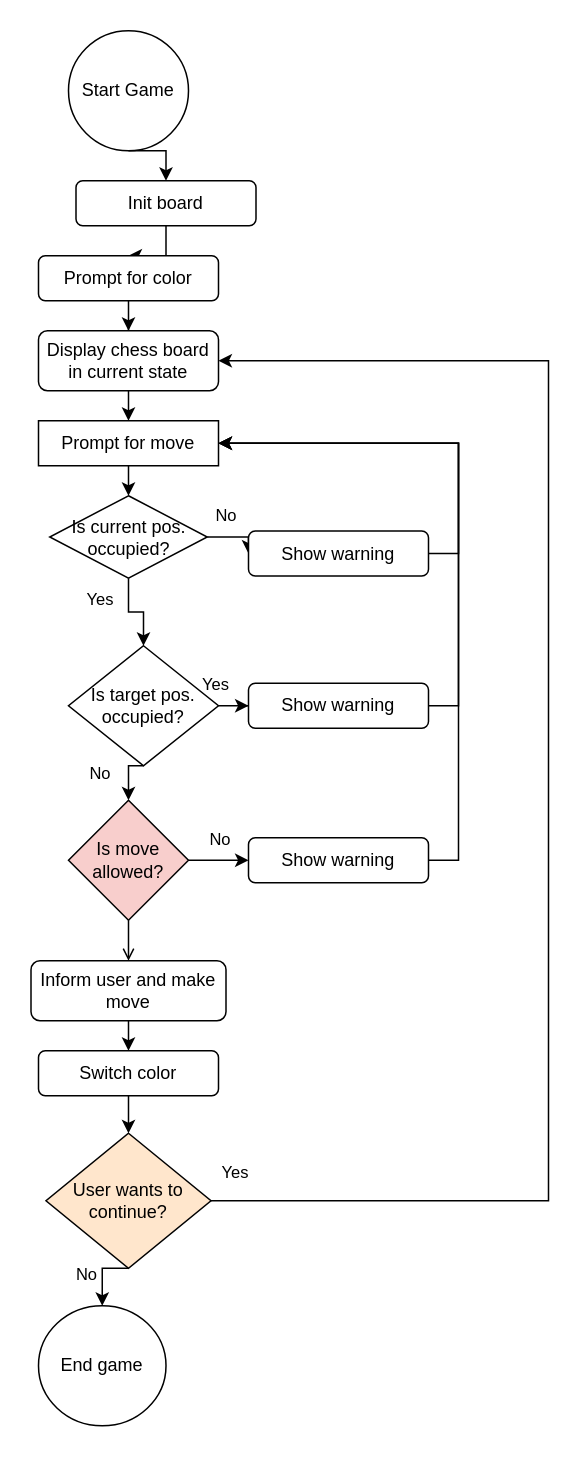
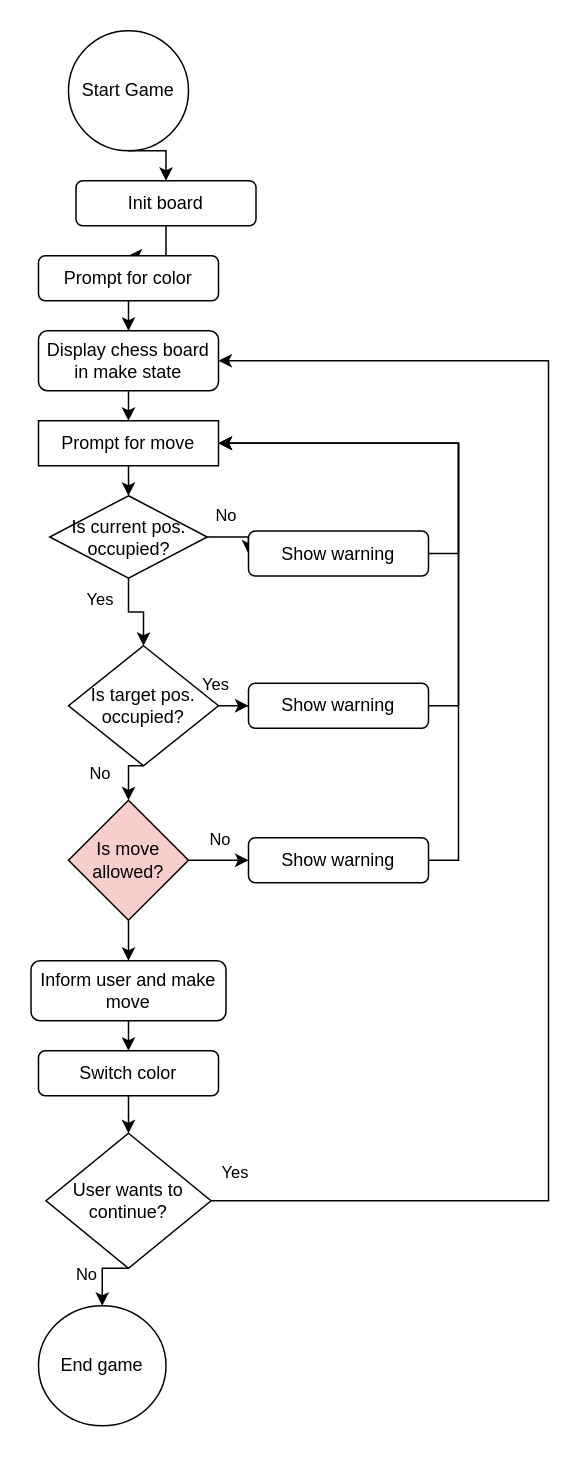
- <mxCell id="9" value="Display chess board&lt;div&gt;in current state&lt;/div&gt;" style="rounded=1;whiteSpace=wrap;html=1;" parent="1" vertex="1"><mxGeometry x="25" y="220" width="120" height="40" as="geometry" /></mxCell>
+ <mxCell id="9" value="Display chess board&lt;div&gt;in make state&lt;/div&gt;" style="rounded=1;whiteSpace=wrap;html=1;" parent="1" vertex="1"><mxGeometry x="25" y="220" width="120" height="40" as="geometry" /></mxCell>
- <mxCell id="28" style="edgeStyle=orthogonalEdgeStyle;rounded=0;orthogonalLoop=1;jettySize=auto;html=1;exitX=0.5;exitY=1;exitDx=0;exitDy=0;entryX=0.5;entryY=0;entryDx=0;entryDy=0;endArrow=open;" parent="1" source="29" target="33" edge="1"><mxGeometry relative="1" as="geometry" /></mxCell>
+ <mxCell id="28" style="edgeStyle=orthogonalEdgeStyle;rounded=0;orthogonalLoop=1;jettySize=auto;html=1;exitX=0.5;exitY=1;exitDx=0;exitDy=0;entryX=0.5;entryY=0;entryDx=0;entryDy=0;" parent="1" source="29" target="33" edge="1"><mxGeometry relative="1" as="geometry" /></mxCell>
- <mxCell id="40" value="User wants to continue?" style="rhombus;whiteSpace=wrap;html=1;fillColor=#ffe6cc;" parent="1" vertex="1"><mxGeometry x="30" y="755" width="110" height="90" as="geometry" /></mxCell>
+ <mxCell id="40" value="User wants to continue?" style="rhombus;whiteSpace=wrap;html=1;" parent="1" vertex="1"><mxGeometry x="30" y="755" width="110" height="90" as="geometry" /></mxCell>
